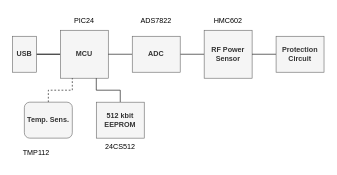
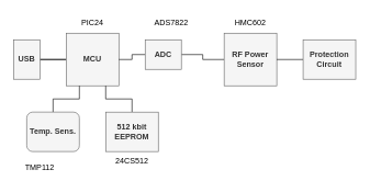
- <mxCell id="14" value="ADC" style="rounded=0;whiteSpace=wrap;html=1;fillColor=#f5f5f5;fontColor=#333333;strokeColor=#666666;fontStyle=1" parent="1" vertex="1"><mxGeometry x="220" y="60" width="80" height="60" as="geometry" /></mxCell>
+ <mxCell id="14" value="ADC" style="rounded=0;whiteSpace=wrap;html=1;fillColor=#f5f5f5;fontColor=#333333;strokeColor=#666666;fontStyle=1" parent="1" vertex="1"><mxGeometry x="220" y="60" width="55" height="45" as="geometry" /></mxCell>
- <mxCell id="9" style="edgeStyle=orthogonalEdgeStyle;rounded=0;orthogonalLoop=1;jettySize=auto;html=1;exitX=0.5;exitY=0;exitDx=0;exitDy=0;entryX=0.25;entryY=1;entryDx=0;entryDy=0;endArrow=none;endFill=0;dashed=1;" edge="1" parent="1" source="10" target="4"><mxGeometry relative="1" as="geometry" /></mxCell>
+ <mxCell id="9" style="edgeStyle=orthogonalEdgeStyle;rounded=0;orthogonalLoop=1;jettySize=auto;html=1;exitX=0.5;exitY=0;exitDx=0;exitDy=0;entryX=0.25;entryY=1;entryDx=0;entryDy=0;endArrow=none;endFill=0;" edge="1" parent="1" source="10" target="4"><mxGeometry relative="1" as="geometry" /></mxCell>
